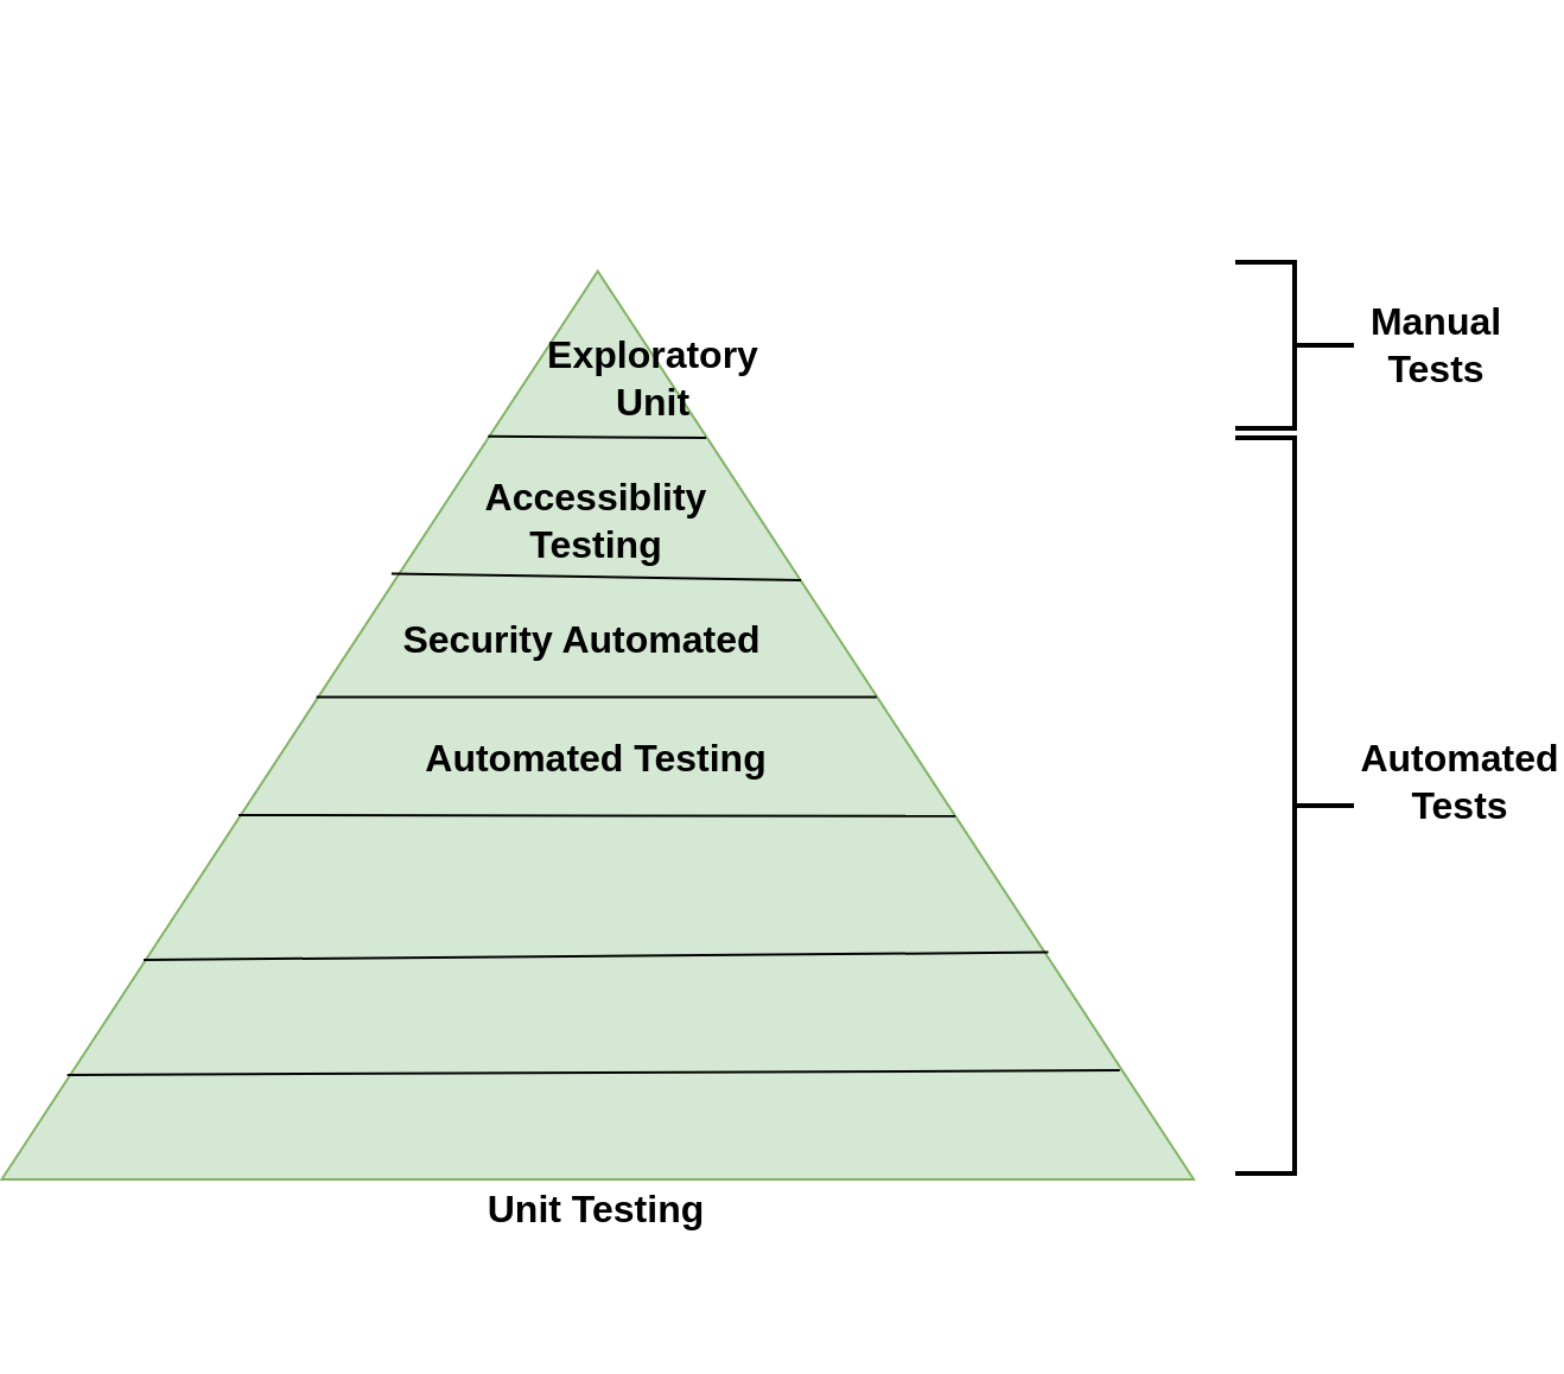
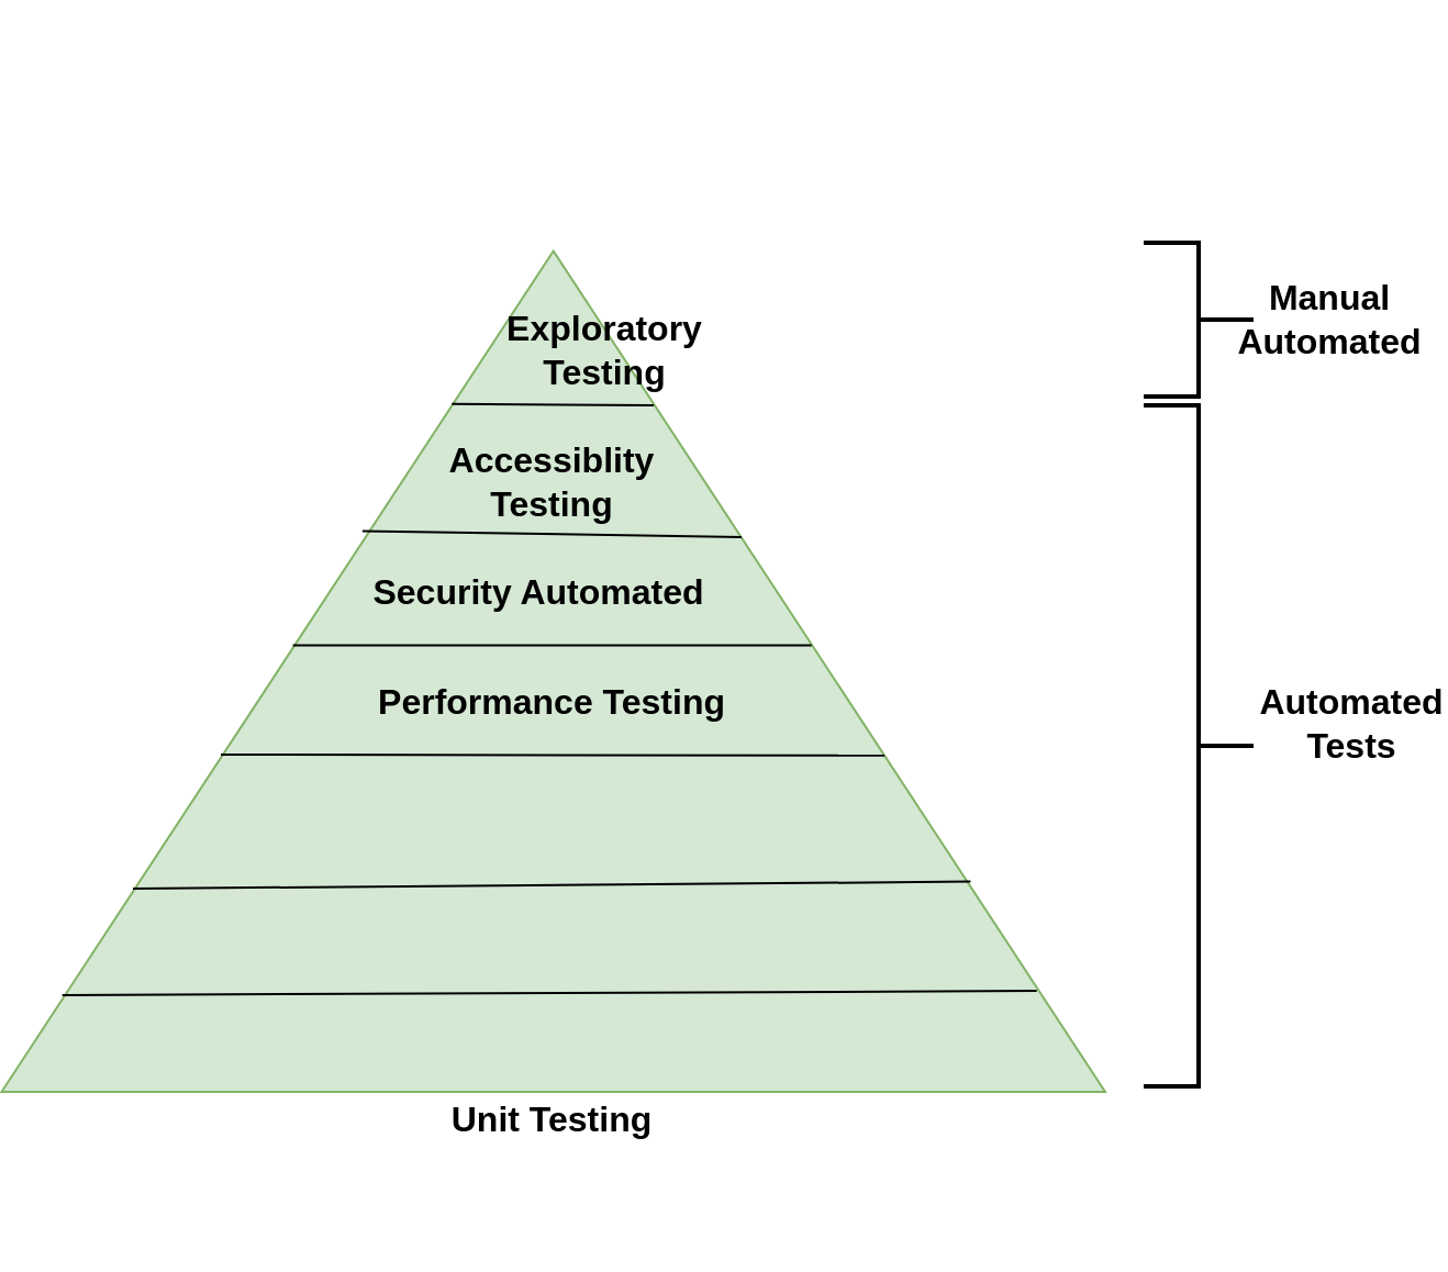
- <mxCell id="17" value="Manual Tests" style="text;strokeColor=none;align=center;fillColor=none;html=1;verticalAlign=middle;whiteSpace=wrap;rounded=0;fontSize=16;fontStyle=1;direction=south;" vertex="1" parent="1"><mxGeometry x="550" y="20" width="30" height="250" as="geometry" /></mxCell>
+ <mxCell id="17" value="Manual Automated" style="text;strokeColor=none;align=center;fillColor=none;html=1;verticalAlign=middle;whiteSpace=wrap;rounded=0;fontSize=16;fontStyle=1;direction=south;" vertex="1" parent="1"><mxGeometry x="550" y="20" width="30" height="250" as="geometry" /></mxCell>
- <mxCell id="12" value="Exploratory &lt;br&gt;Unit" style="text;strokeColor=none;align=center;fillColor=none;html=1;verticalAlign=middle;whiteSpace=wrap;rounded=0;fontSize=16;fontStyle=1" vertex="1" parent="1"><mxGeometry x="110" y="144" width="250" height="30" as="geometry" /></mxCell>
+ <mxCell id="12" value="Exploratory &lt;br&gt;Testing" style="text;strokeColor=none;align=center;fillColor=none;html=1;verticalAlign=middle;whiteSpace=wrap;rounded=0;fontSize=16;fontStyle=1" vertex="1" parent="1"><mxGeometry x="110" y="144" width="250" height="30" as="geometry" /></mxCell>
- <mxCell id="9" value="Automated Testing" style="text;strokeColor=none;align=center;fillColor=none;html=1;verticalAlign=middle;whiteSpace=wrap;rounded=0;fontSize=16;fontStyle=1" vertex="1" parent="1"><mxGeometry x="86.36" y="304" width="250" height="30" as="geometry" /></mxCell>
+ <mxCell id="9" value="Performance Testing" style="text;strokeColor=none;align=center;fillColor=none;html=1;verticalAlign=middle;whiteSpace=wrap;rounded=0;fontSize=16;fontStyle=1" vertex="1" parent="1"><mxGeometry x="86.36" y="304" width="250" height="30" as="geometry" /></mxCell>
